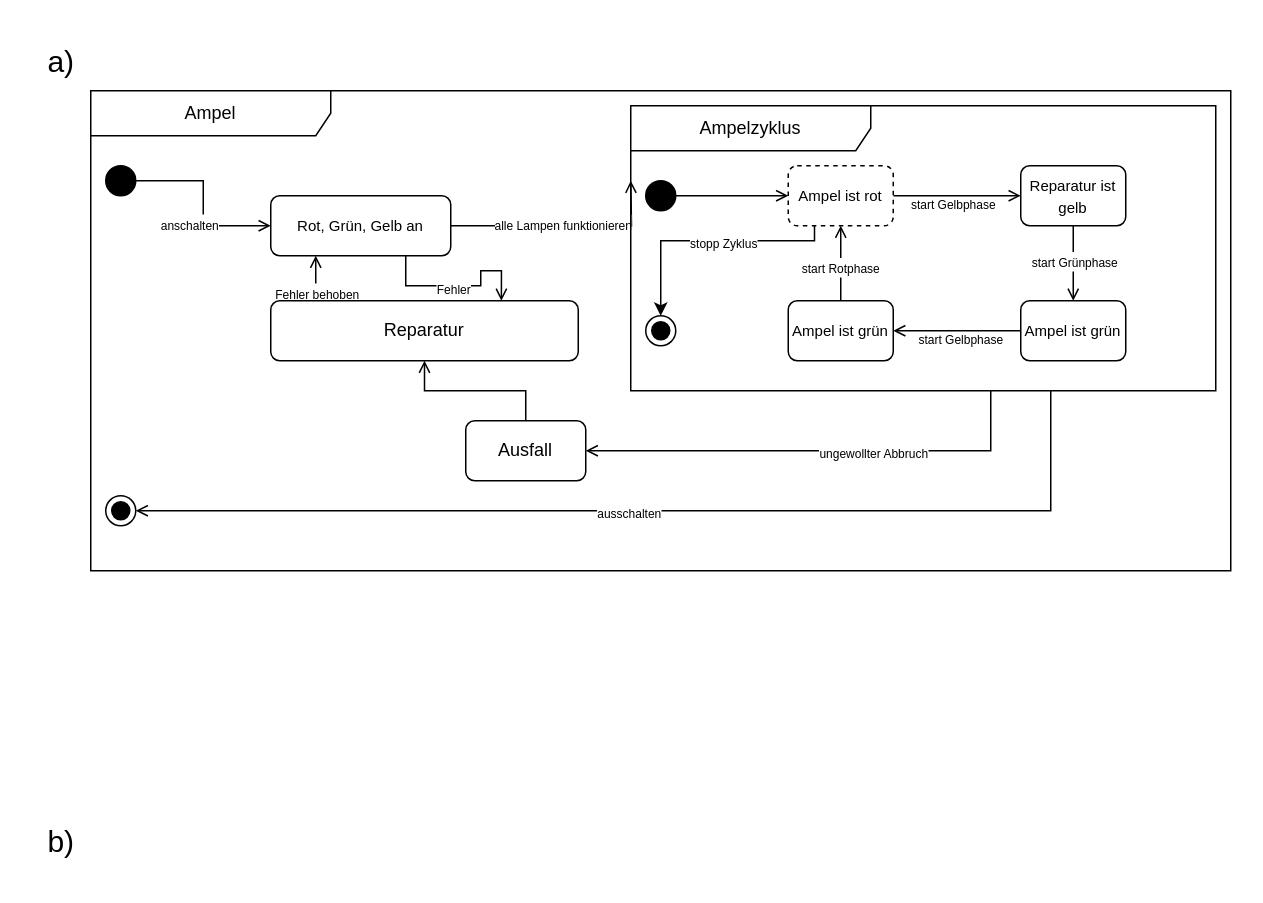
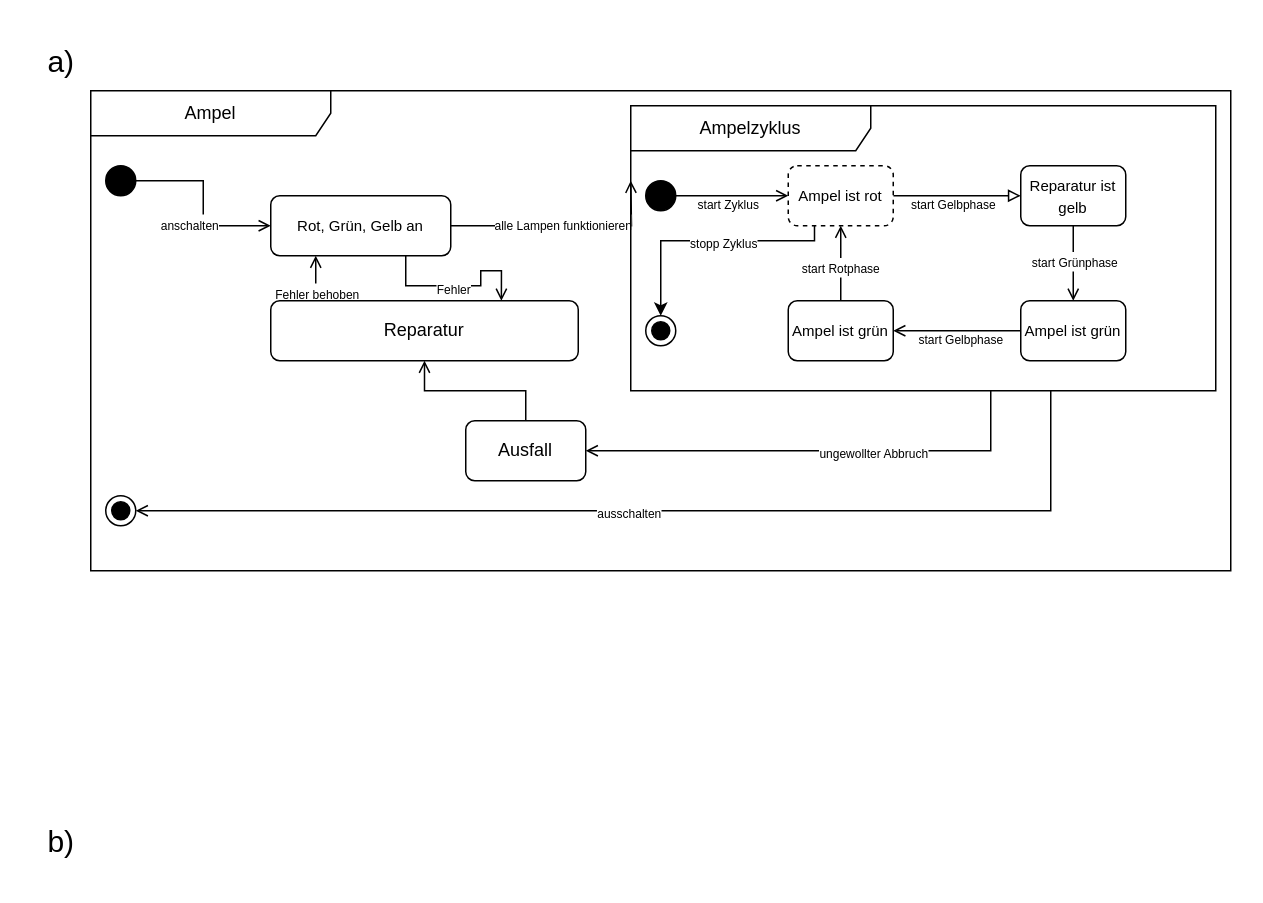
- <mxCell id="23" style="edgeStyle=orthogonalEdgeStyle;rounded=0;orthogonalLoop=1;jettySize=auto;html=1;entryX=0;entryY=0.5;entryDx=0;entryDy=0;endArrow=open;endFill=0;" edge="1" parent="20" source="24" target="27"><mxGeometry relative="1" as="geometry" /></mxCell>
+ <mxCell id="23" style="edgeStyle=orthogonalEdgeStyle;rounded=0;orthogonalLoop=1;jettySize=auto;html=1;entryX=0;entryY=0.5;entryDx=0;entryDy=0;endArrow=block;endFill=0;" edge="1" parent="20" source="24" target="27"><mxGeometry relative="1" as="geometry" /></mxCell>
+ <mxCell id="29" value="&lt;font style=&quot;font-size: 8px;&quot;&gt;start Zyklus&lt;/font&gt;" style="text;html=1;align=center;verticalAlign=middle;resizable=0;points=[];autosize=1;strokeColor=none;fillColor=none;" vertex="1" parent="20"><mxGeometry x="35" y="50" width="60" height="30" as="geometry" /></mxCell>
